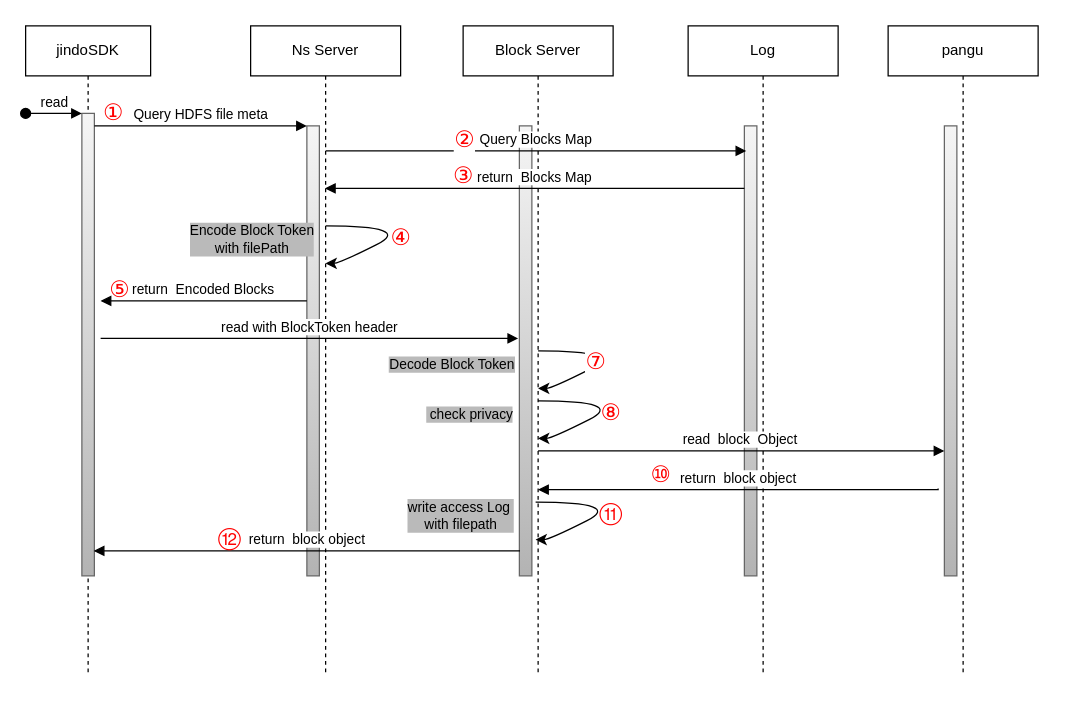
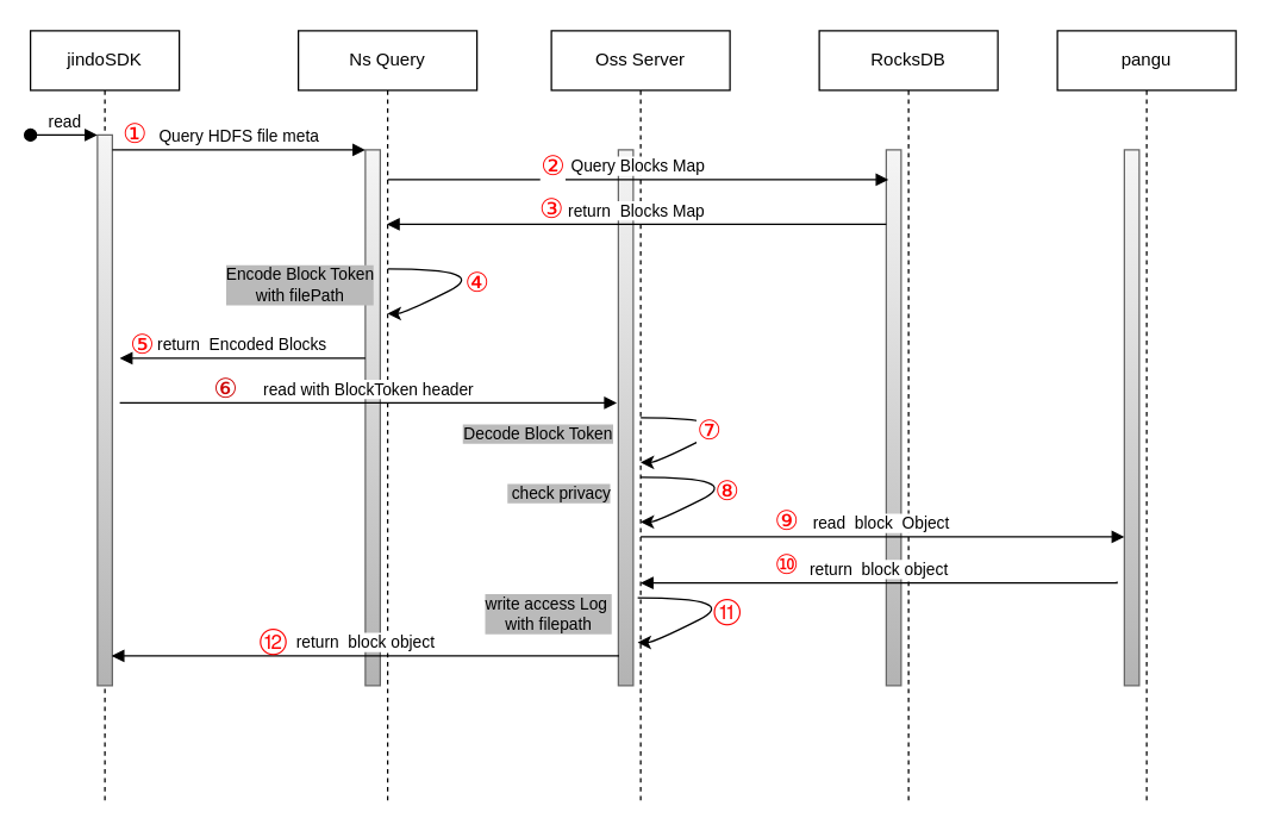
- <mxCell id="5" value="Ns Server" style="shape=umlLifeline;perimeter=lifelinePerimeter;whiteSpace=wrap;html=1;container=0;dropTarget=0;collapsible=0;recursiveResize=0;outlineConnect=0;portConstraint=eastwest;newEdgeStyle={&quot;edgeStyle&quot;:&quot;elbowEdgeStyle&quot;,&quot;elbow&quot;:&quot;vertical&quot;,&quot;curved&quot;:0,&quot;rounded&quot;:0};" parent="1" vertex="1"><mxGeometry x="200" y="20" width="120" height="520" as="geometry" /></mxCell>
+ <mxCell id="5" value="Ns Query" style="shape=umlLifeline;perimeter=lifelinePerimeter;whiteSpace=wrap;html=1;container=0;dropTarget=0;collapsible=0;recursiveResize=0;outlineConnect=0;portConstraint=eastwest;newEdgeStyle={&quot;edgeStyle&quot;:&quot;elbowEdgeStyle&quot;,&quot;elbow&quot;:&quot;vertical&quot;,&quot;curved&quot;:0,&quot;rounded&quot;:0};" parent="1" vertex="1"><mxGeometry x="200" y="20" width="120" height="520" as="geometry" /></mxCell>
- <mxCell id="8" value="Block Server" style="shape=umlLifeline;perimeter=lifelinePerimeter;whiteSpace=wrap;html=1;container=0;dropTarget=0;collapsible=0;recursiveResize=0;outlineConnect=0;portConstraint=eastwest;newEdgeStyle={&quot;edgeStyle&quot;:&quot;elbowEdgeStyle&quot;,&quot;elbow&quot;:&quot;vertical&quot;,&quot;curved&quot;:0,&quot;rounded&quot;:0};" vertex="1" parent="1"><mxGeometry x="370" y="20" width="120" height="520" as="geometry" /></mxCell>
+ <mxCell id="8" value="Oss Server" style="shape=umlLifeline;perimeter=lifelinePerimeter;whiteSpace=wrap;html=1;container=0;dropTarget=0;collapsible=0;recursiveResize=0;outlineConnect=0;portConstraint=eastwest;newEdgeStyle={&quot;edgeStyle&quot;:&quot;elbowEdgeStyle&quot;,&quot;elbow&quot;:&quot;vertical&quot;,&quot;curved&quot;:0,&quot;rounded&quot;:0};" vertex="1" parent="1"><mxGeometry x="370" y="20" width="120" height="520" as="geometry" /></mxCell>
- <mxCell id="10" value="Log" style="shape=umlLifeline;perimeter=lifelinePerimeter;whiteSpace=wrap;html=1;container=0;dropTarget=0;collapsible=0;recursiveResize=0;outlineConnect=0;portConstraint=eastwest;newEdgeStyle={&quot;edgeStyle&quot;:&quot;elbowEdgeStyle&quot;,&quot;elbow&quot;:&quot;vertical&quot;,&quot;curved&quot;:0,&quot;rounded&quot;:0};" vertex="1" parent="1"><mxGeometry x="550" y="20" width="120" height="520" as="geometry" /></mxCell>
+ <mxCell id="10" value="RocksDB" style="shape=umlLifeline;perimeter=lifelinePerimeter;whiteSpace=wrap;html=1;container=0;dropTarget=0;collapsible=0;recursiveResize=0;outlineConnect=0;portConstraint=eastwest;newEdgeStyle={&quot;edgeStyle&quot;:&quot;elbowEdgeStyle&quot;,&quot;elbow&quot;:&quot;vertical&quot;,&quot;curved&quot;:0,&quot;rounded&quot;:0};" vertex="1" parent="1"><mxGeometry x="550" y="20" width="120" height="520" as="geometry" /></mxCell>
+ <mxCell id="37" value="&lt;font style=&quot;font-size: 18px;&quot; color=&quot;#cc0000&quot;&gt;⑥&lt;/font&gt;" style="text;html=1;align=center;verticalAlign=middle;resizable=0;points=[];autosize=1;strokeColor=none;fillColor=none;" vertex="1" parent="1"><mxGeometry x="131" y="241" width="40" height="40" as="geometry" /></mxCell>
+ <mxCell id="39" value="&lt;font style=&quot;font-size: 18px;&quot; color=&quot;#ff0000&quot;&gt;⑨&lt;/font&gt;" style="text;html=1;align=center;verticalAlign=middle;resizable=0;points=[];autosize=1;strokeColor=none;fillColor=none;" vertex="1" parent="1"><mxGeometry x="508" y="330" width="40" height="40" as="geometry" /></mxCell>
